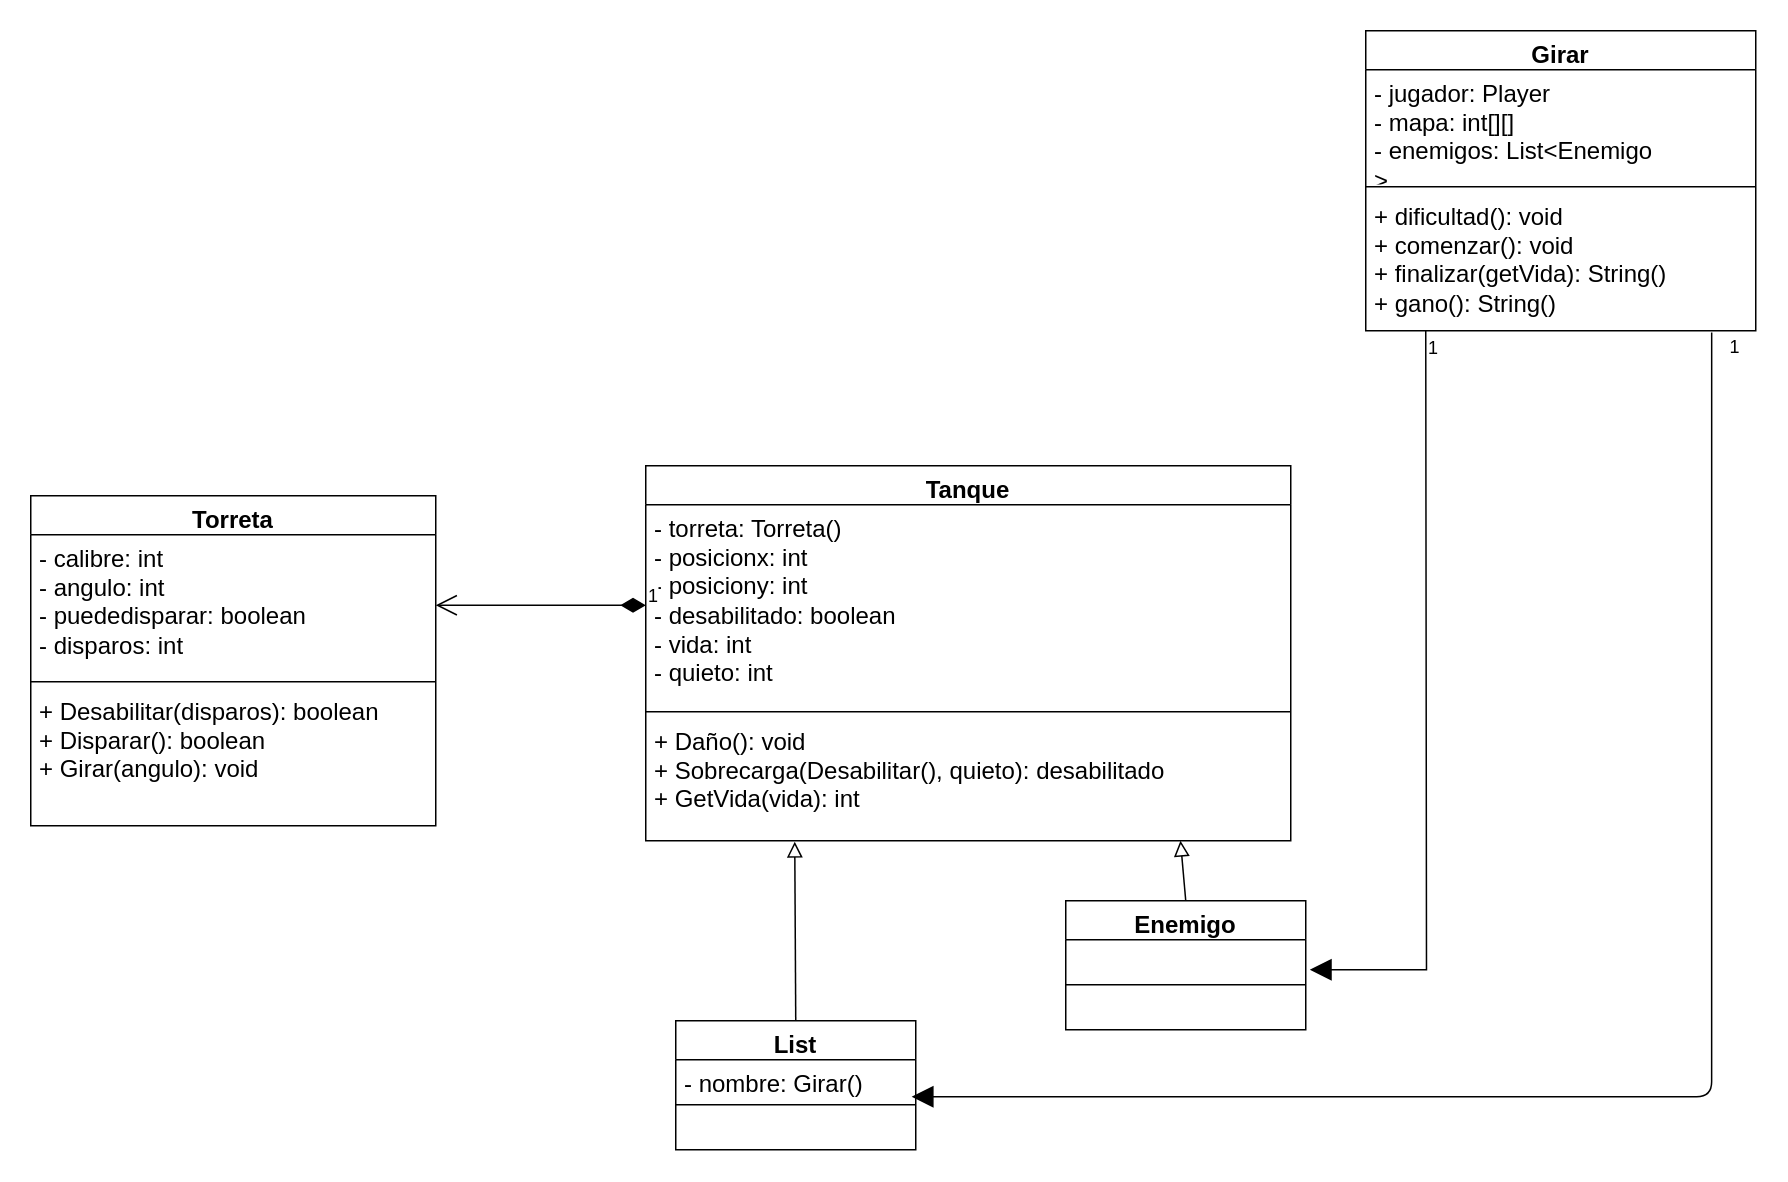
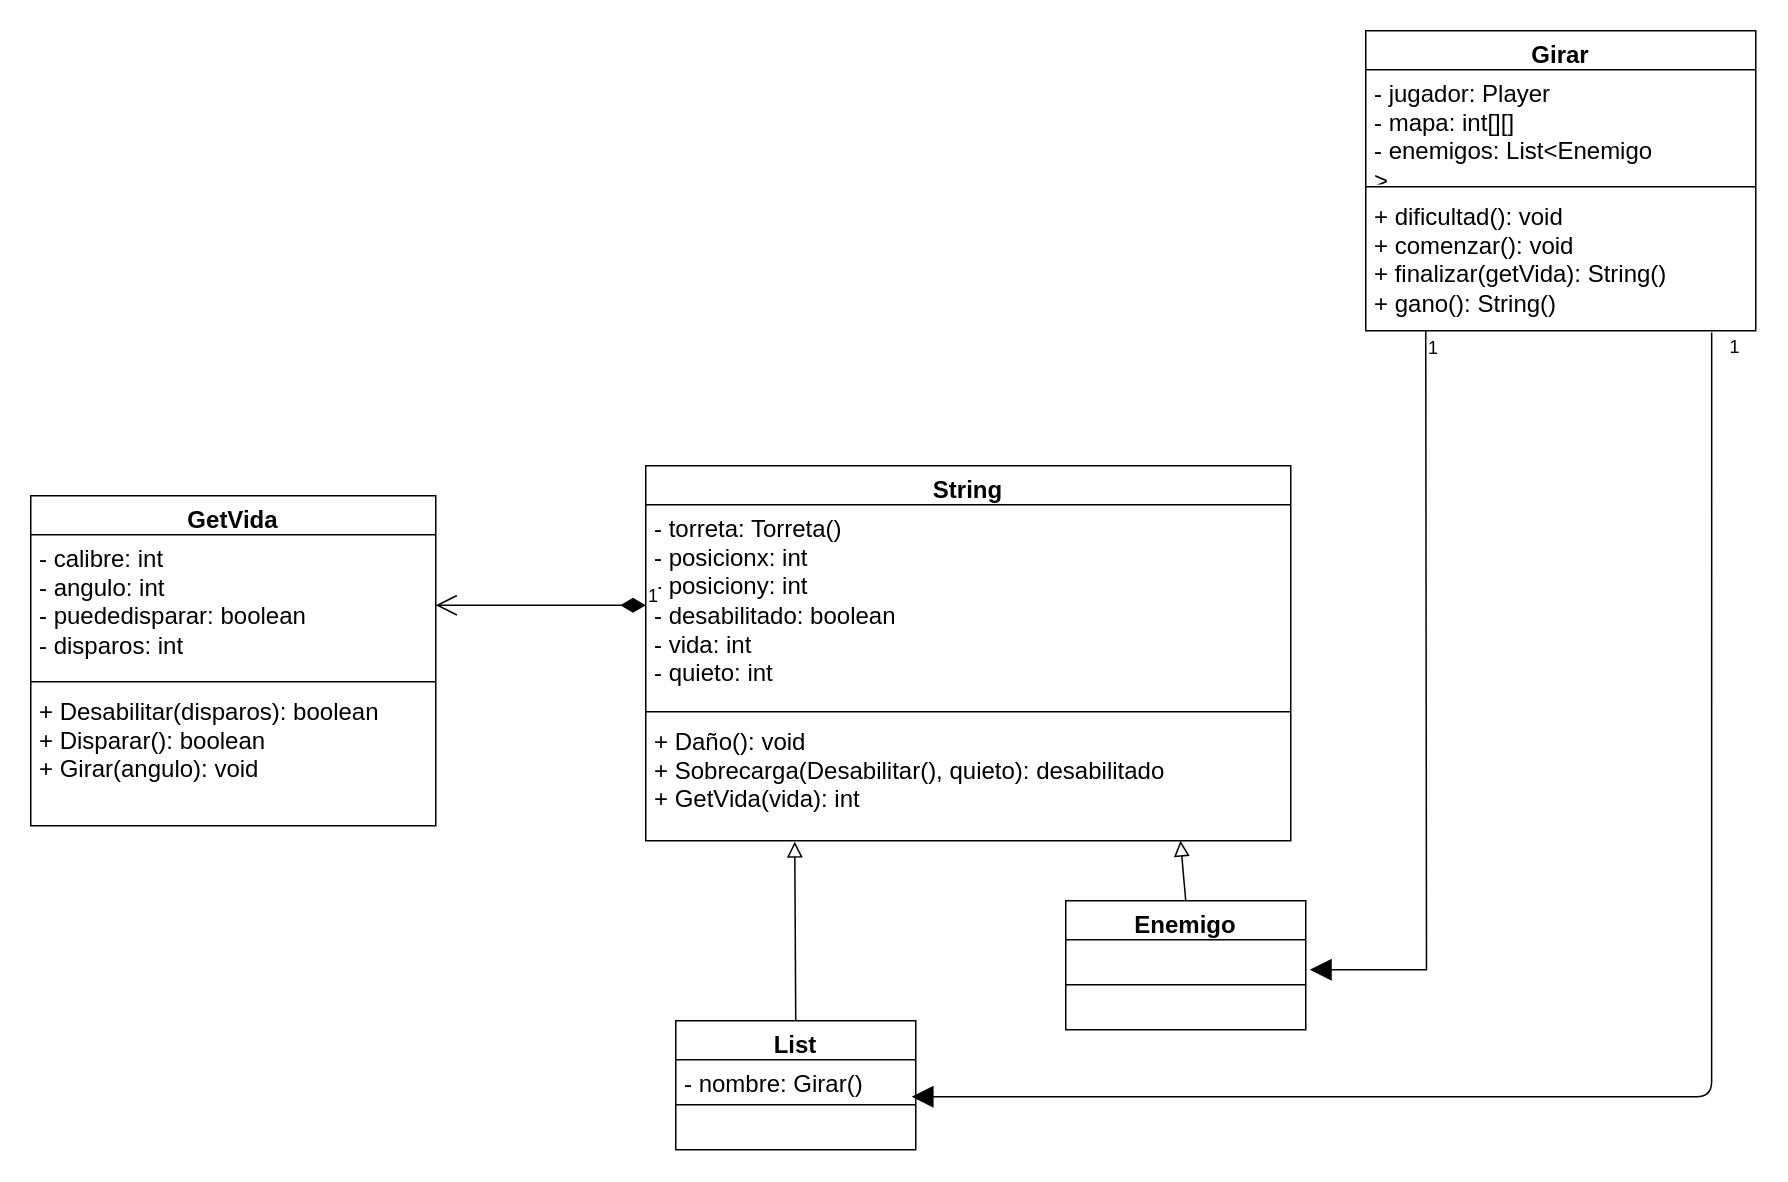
- <mxCell id="6" value="Tanque" style="swimlane;fontStyle=1;align=center;verticalAlign=top;childLayout=stackLayout;horizontal=1;startSize=26;horizontalStack=0;resizeParent=1;resizeParentMax=0;resizeLast=0;collapsible=1;marginBottom=0;whiteSpace=wrap;html=1;fontSize=16;" parent="1" vertex="1"><mxGeometry x="430" y="310" width="430" height="250" as="geometry" /></mxCell>
+ <mxCell id="6" value="String" style="swimlane;fontStyle=1;align=center;verticalAlign=top;childLayout=stackLayout;horizontal=1;startSize=26;horizontalStack=0;resizeParent=1;resizeParentMax=0;resizeLast=0;collapsible=1;marginBottom=0;whiteSpace=wrap;html=1;fontSize=16;" parent="1" vertex="1"><mxGeometry x="430" y="310" width="430" height="250" as="geometry" /></mxCell>
- <mxCell id="20" value="Torreta" style="swimlane;fontStyle=1;align=center;verticalAlign=top;childLayout=stackLayout;horizontal=1;startSize=26;horizontalStack=0;resizeParent=1;resizeParentMax=0;resizeLast=0;collapsible=1;marginBottom=0;whiteSpace=wrap;html=1;fontSize=16;" parent="1" vertex="1"><mxGeometry x="20" y="330" width="270" height="220" as="geometry" /></mxCell>
+ <mxCell id="20" value="GetVida" style="swimlane;fontStyle=1;align=center;verticalAlign=top;childLayout=stackLayout;horizontal=1;startSize=26;horizontalStack=0;resizeParent=1;resizeParentMax=0;resizeLast=0;collapsible=1;marginBottom=0;whiteSpace=wrap;html=1;fontSize=16;" parent="1" vertex="1"><mxGeometry x="20" y="330" width="270" height="220" as="geometry" /></mxCell>
